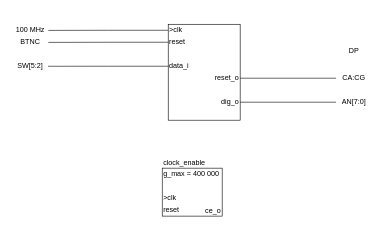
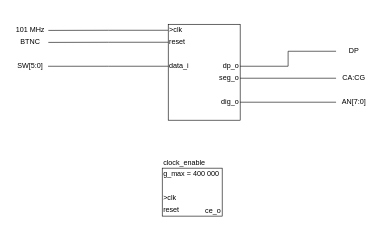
- <mxCell id="13" value="100 MHz" style="text;html=1;strokeColor=none;fillColor=none;align=center;verticalAlign=middle;whiteSpace=wrap;rounded=0;" vertex="1" parent="1"><mxGeometry x="20" y="40" width="60" height="20" as="geometry" /></mxCell>
+ <mxCell id="13" value="101 MHz" style="text;html=1;strokeColor=none;fillColor=none;align=center;verticalAlign=middle;whiteSpace=wrap;rounded=0;" vertex="1" parent="1"><mxGeometry x="20" y="40" width="60" height="20" as="geometry" /></mxCell>
+ <mxCell id="18" style="edgeStyle=orthogonalEdgeStyle;rounded=0;orthogonalLoop=1;jettySize=auto;html=1;exitX=1;exitY=0.5;exitDx=0;exitDy=0;endArrow=none;endFill=0;entryX=0;entryY=0.5;entryDx=0;entryDy=0;" edge="1" parent="1" source="6" target="21"><mxGeometry relative="1" as="geometry"><mxPoint x="670" y="110" as="targetPoint" /></mxGeometry></mxCell>
- <mxCell id="15" value="SW[5:2]" style="text;html=1;strokeColor=none;fillColor=none;align=center;verticalAlign=middle;whiteSpace=wrap;rounded=0;" vertex="1" parent="1"><mxGeometry x="20" y="100" width="60" height="20" as="geometry" /></mxCell>
+ <mxCell id="15" value="SW[5:0]" style="text;html=1;strokeColor=none;fillColor=none;align=center;verticalAlign=middle;whiteSpace=wrap;rounded=0;" vertex="1" parent="1"><mxGeometry x="20" y="100" width="60" height="20" as="geometry" /></mxCell>
+ <mxCell id="6" value="dp_o" style="text;html=1;strokeColor=none;fillColor=none;align=right;verticalAlign=middle;whiteSpace=wrap;rounded=0;" vertex="1" parent="3"><mxGeometry x="60" y="80" width="60" height="20" as="geometry" /></mxCell>
- <mxCell id="9" value="reset_o" style="text;html=1;strokeColor=none;fillColor=none;align=right;verticalAlign=middle;whiteSpace=wrap;rounded=0;" vertex="1" parent="3"><mxGeometry x="60" y="100" width="60" height="20" as="geometry" /></mxCell>
+ <mxCell id="9" value="seg_o" style="text;html=1;strokeColor=none;fillColor=none;align=right;verticalAlign=middle;whiteSpace=wrap;rounded=0;" vertex="1" parent="3"><mxGeometry x="60" y="100" width="60" height="20" as="geometry" /></mxCell>
